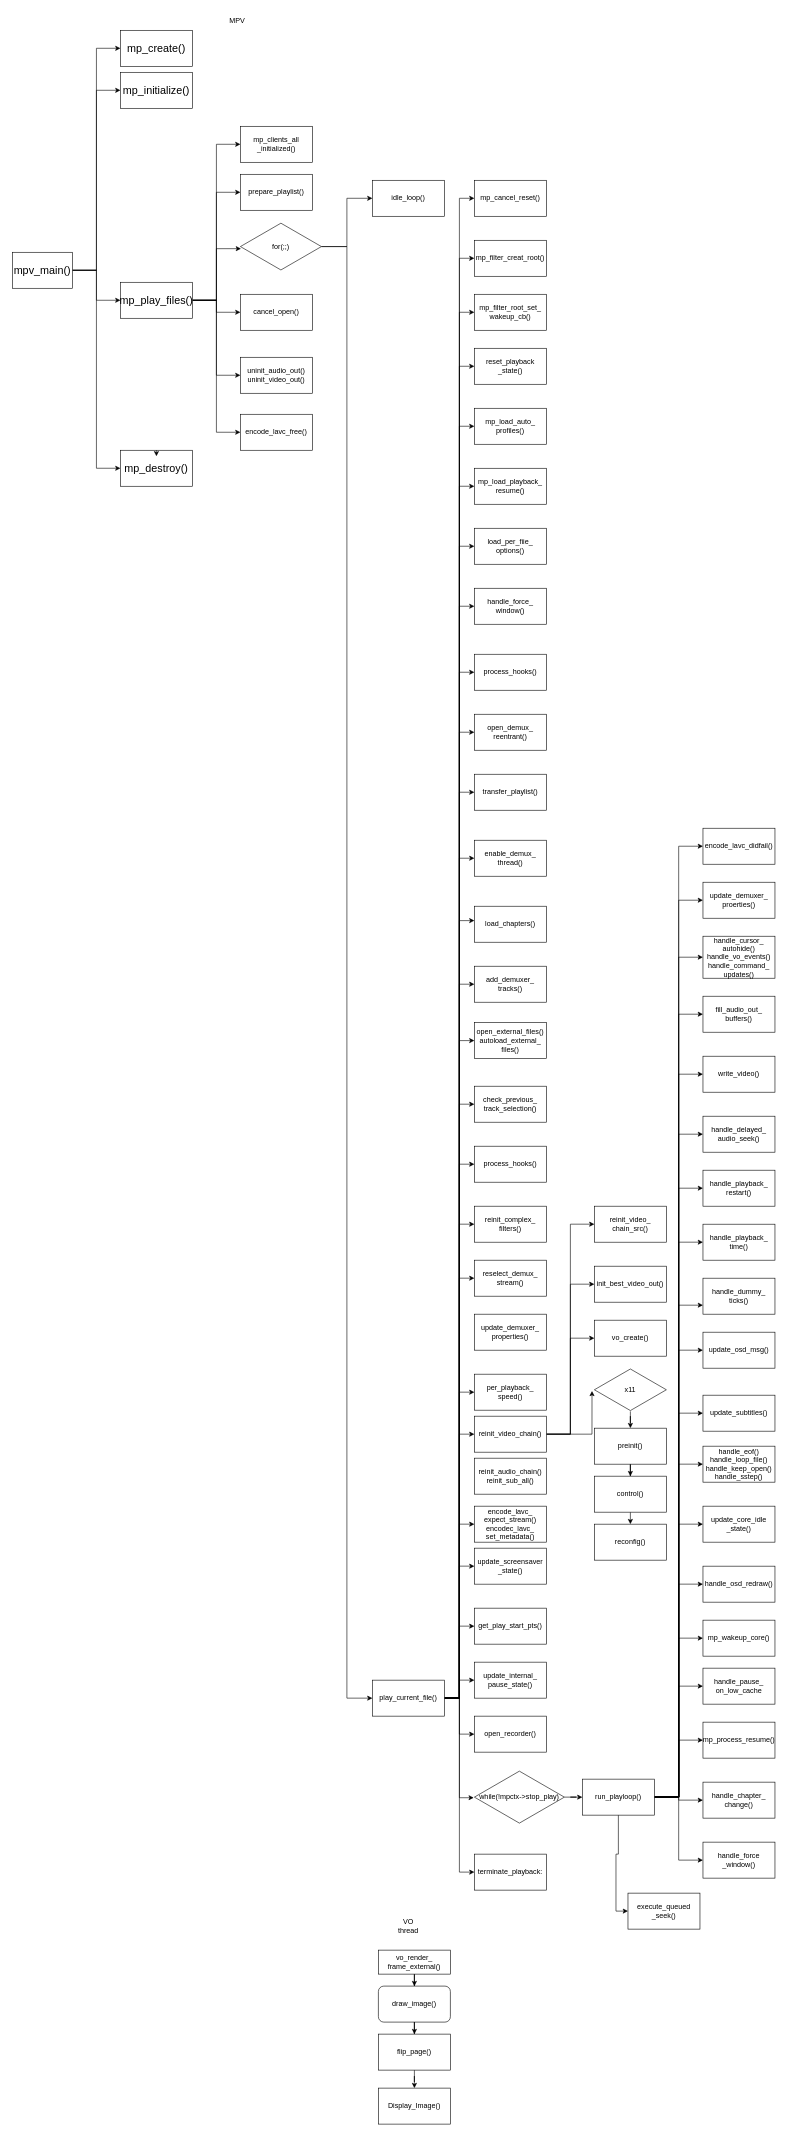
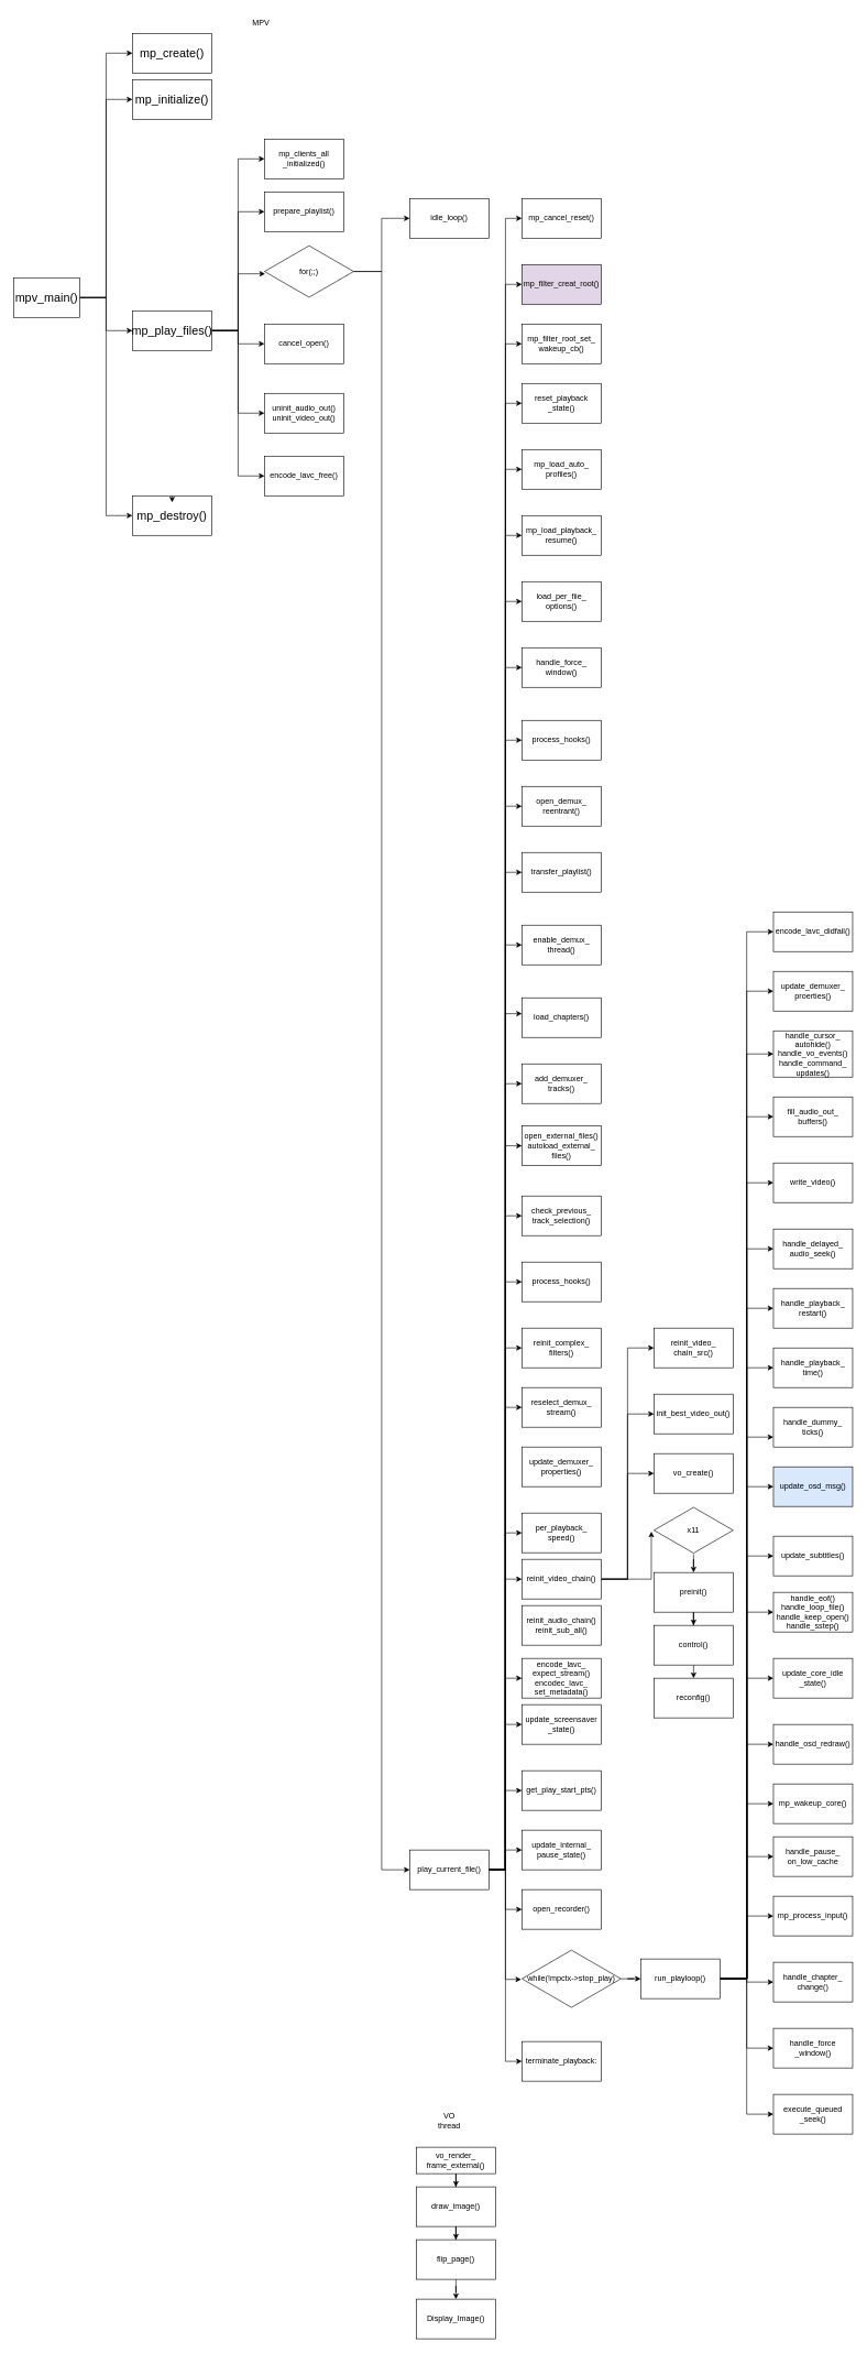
- <mxCell id="58" value="mp_filter_creat_root()" style="rounded=0;whiteSpace=wrap;html=1;" vertex="1" parent="1"><mxGeometry x="790" y="400" width="120" height="60" as="geometry" /></mxCell>
+ <mxCell id="58" value="mp_filter_creat_root()" style="rounded=0;whiteSpace=wrap;html=1;fillColor=#e1d5e7;" vertex="1" parent="1"><mxGeometry x="790" y="400" width="120" height="60" as="geometry" /></mxCell>
- <mxCell id="121" value="update_osd_msg()" style="rounded=0;whiteSpace=wrap;html=1;" vertex="1" parent="1"><mxGeometry x="1171" y="2220" width="120" height="60" as="geometry" /></mxCell>
+ <mxCell id="121" value="update_osd_msg()" style="rounded=0;whiteSpace=wrap;html=1;fillColor=#dae8fc;" vertex="1" parent="1"><mxGeometry x="1171" y="2220" width="120" height="60" as="geometry" /></mxCell>
- <mxCell id="128" value="mp_process_resume()" style="rounded=0;whiteSpace=wrap;html=1;" vertex="1" parent="1"><mxGeometry x="1171" y="2870" width="120" height="60" as="geometry" /></mxCell>
+ <mxCell id="128" value="mp_process_input()" style="rounded=0;whiteSpace=wrap;html=1;" vertex="1" parent="1"><mxGeometry x="1171" y="2870" width="120" height="60" as="geometry" /></mxCell>
- <mxCell id="131" value="execute_queued&lt;br&gt;_seek()" style="rounded=0;whiteSpace=wrap;html=1;" vertex="1" parent="1"><mxGeometry x="1046" y="3155" width="120" height="60" as="geometry" /></mxCell>
+ <mxCell id="131" value="execute_queued&lt;br&gt;_seek()" style="rounded=0;whiteSpace=wrap;html=1;" vertex="1" parent="1"><mxGeometry x="1171" y="3170" width="120" height="60" as="geometry" /></mxCell>
- <mxCell id="146" value="draw_image()" style="whiteSpace=wrap;html=1;rounded=1;" vertex="1" parent="1"><mxGeometry x="630" y="3310" width="120" height="60" as="geometry" /></mxCell>
+ <mxCell id="146" value="draw_image()" style="rounded=0;whiteSpace=wrap;html=1;" vertex="1" parent="1"><mxGeometry x="630" y="3310" width="120" height="60" as="geometry" /></mxCell>
